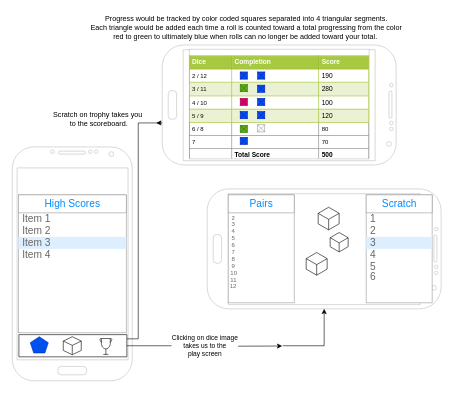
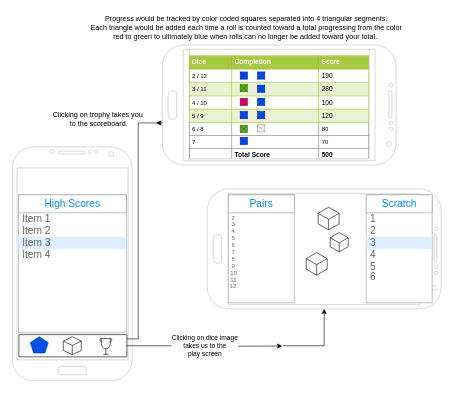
- <mxCell id="53" value="Scratch on trophy takes you&amp;nbsp;&lt;br&gt;to the scoreboard." style="text;html=1;align=center;verticalAlign=middle;resizable=0;points=[];autosize=1;" vertex="1" parent="1"><mxGeometry x="79" y="183" width="170" height="30" as="geometry" /></mxCell>
+ <mxCell id="53" value="Clicking on trophy takes you&amp;nbsp;&lt;br&gt;to the scoreboard." style="text;html=1;align=center;verticalAlign=middle;resizable=0;points=[];autosize=1;" vertex="1" parent="1"><mxGeometry x="79" y="183" width="170" height="30" as="geometry" /></mxCell>
